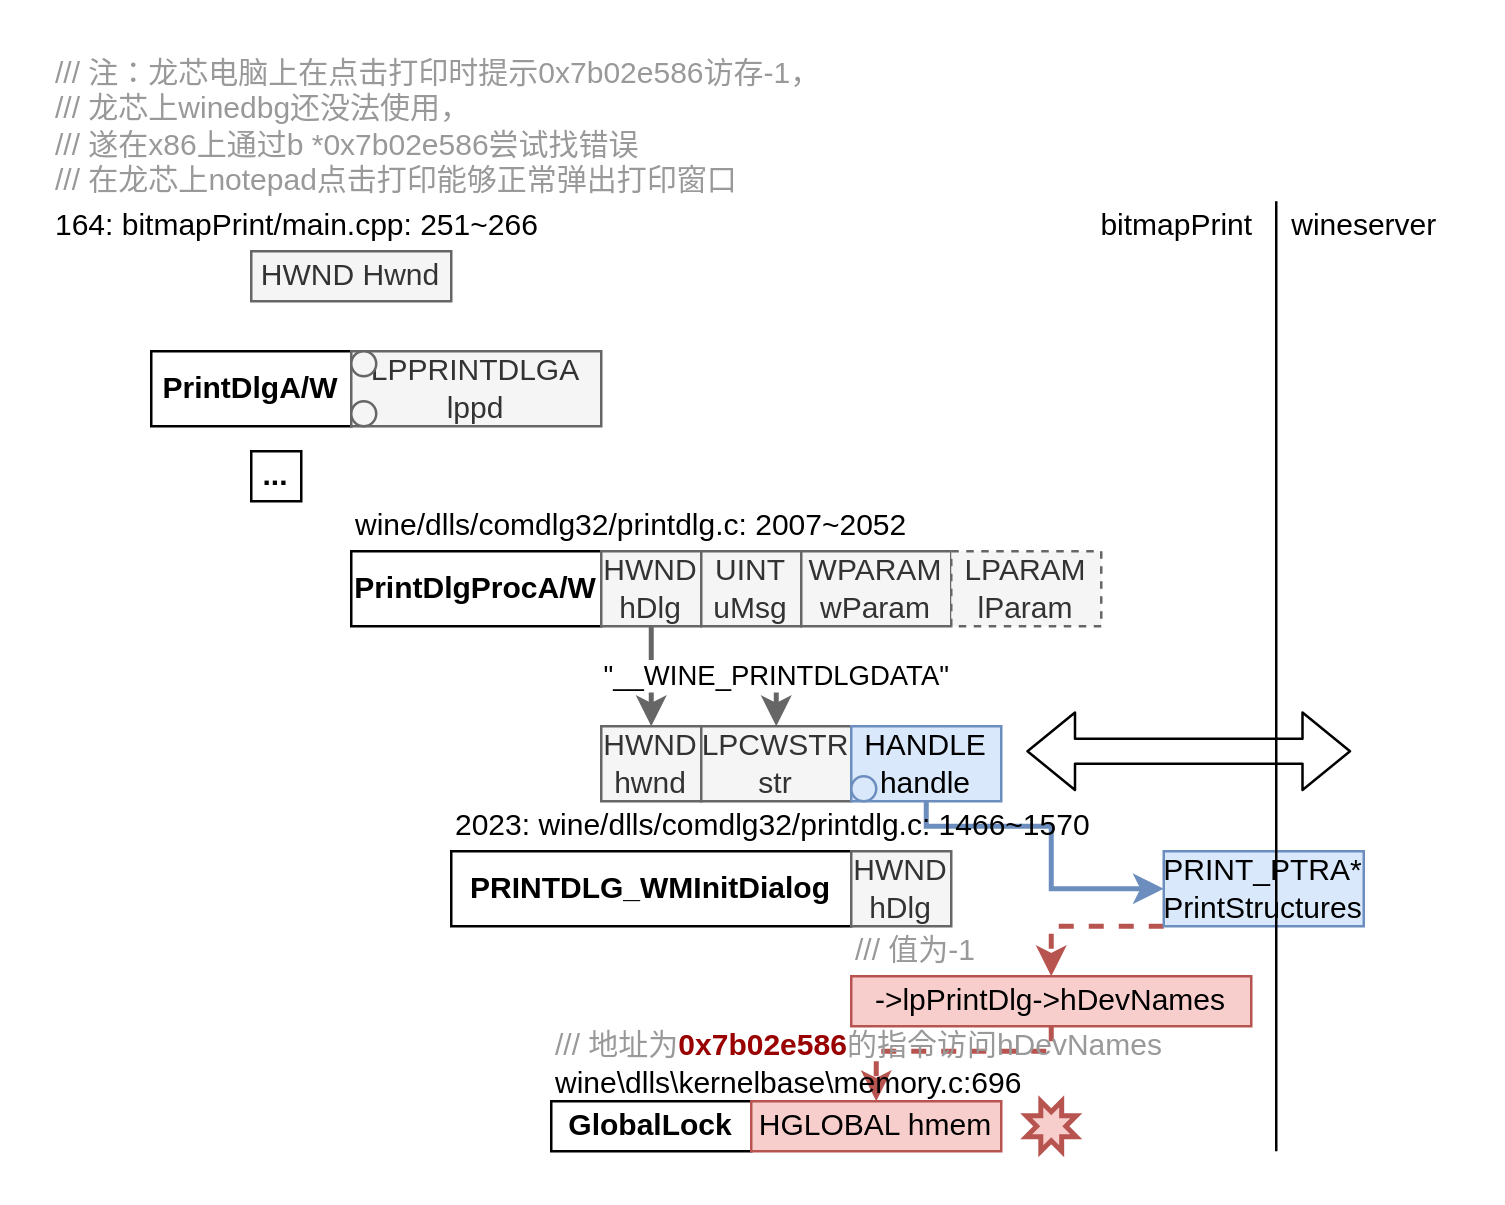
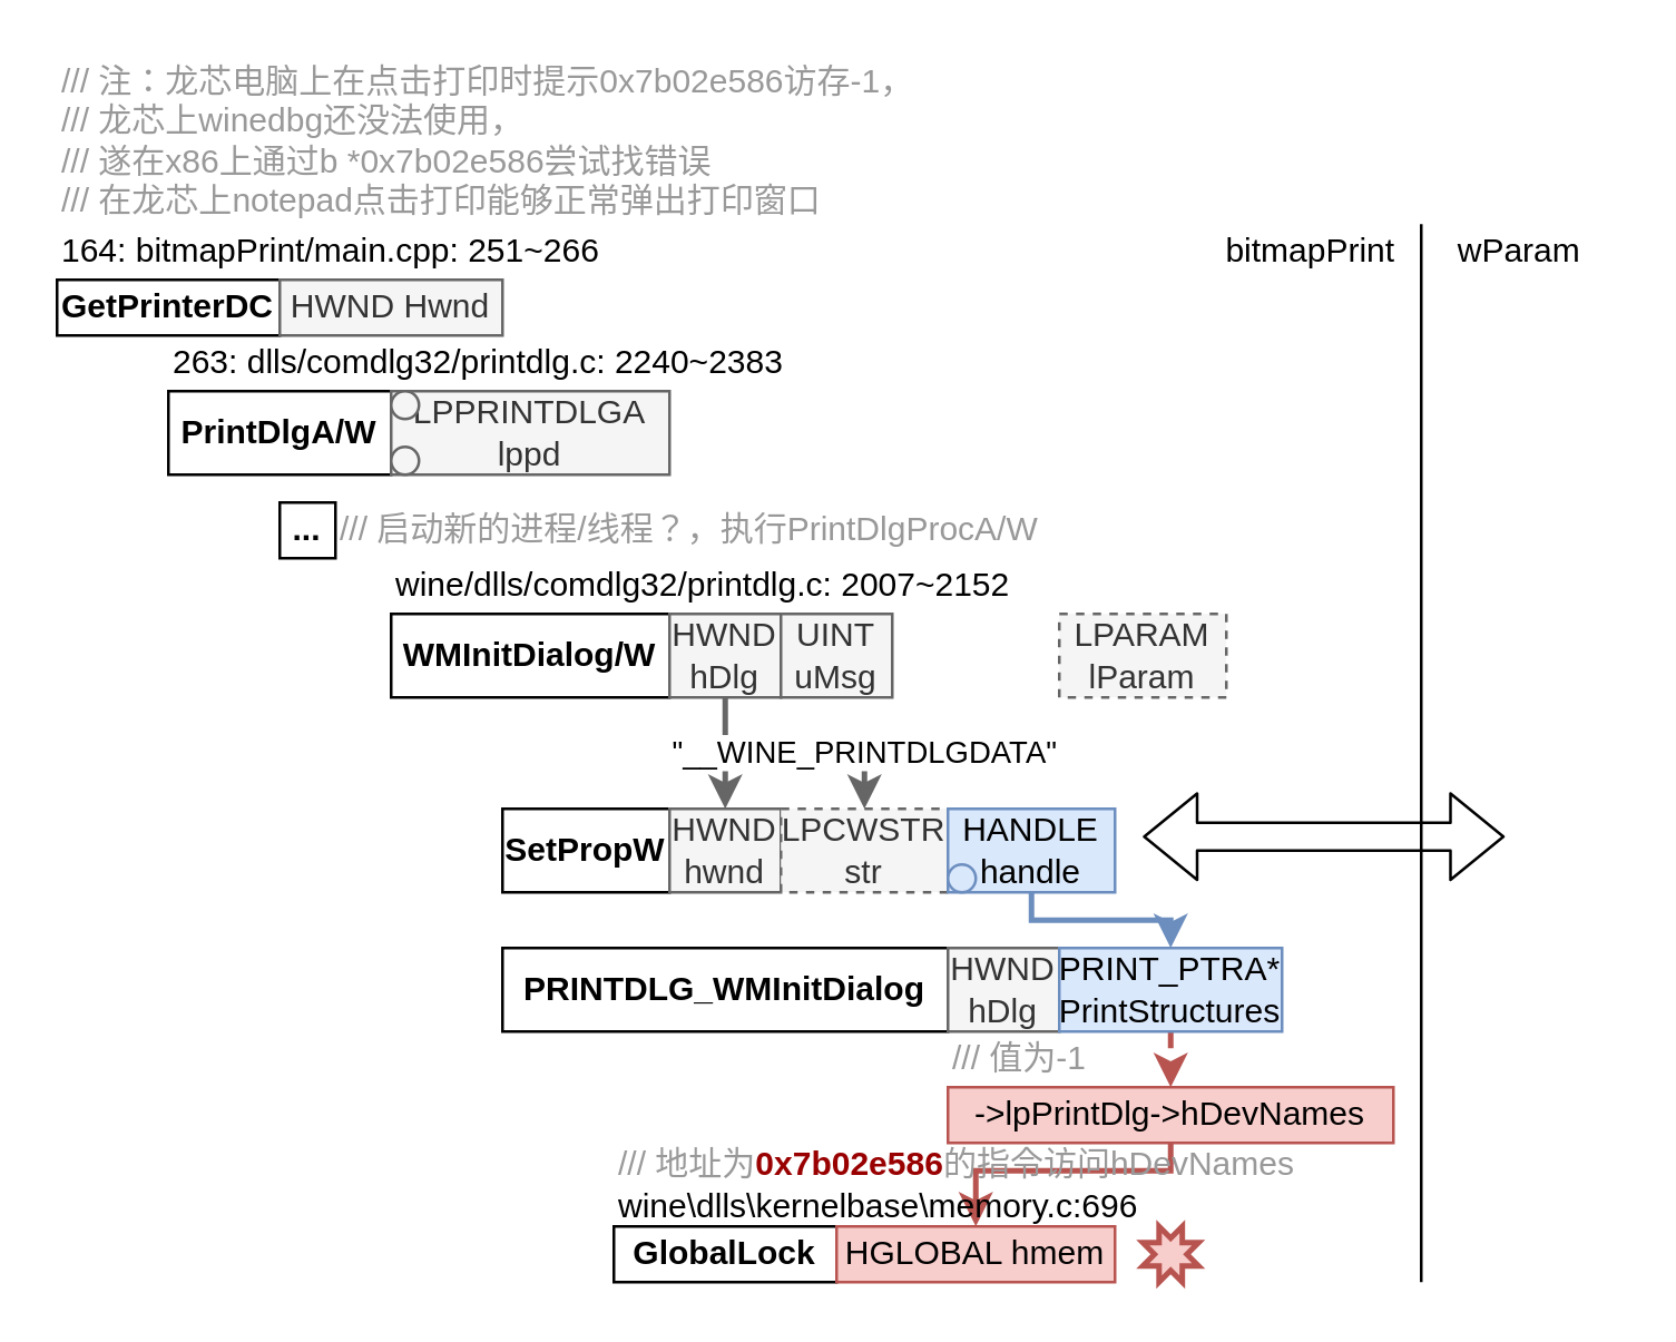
- <mxCell id="39" value="wineserver" style="text;html=1;align=center;verticalAlign=middle;resizable=0;points=[];autosize=1;" parent="1" vertex="1"><mxGeometry x="510" y="80" width="70" height="20" as="geometry" /></mxCell>
+ <mxCell id="39" value="wParam" style="text;html=1;align=center;verticalAlign=middle;resizable=0;points=[];autosize=1;" parent="1" vertex="1"><mxGeometry x="510" y="80" width="70" height="20" as="geometry" /></mxCell>
+ <mxCell id="28" value="&lt;b&gt;GetPrinterDC&lt;/b&gt;" style="rounded=0;whiteSpace=wrap;html=1;strokeWidth=1;" parent="1" vertex="1"><mxGeometry x="20" y="100" width="80" height="20" as="geometry" /></mxCell>
+ <mxCell id="35" value="263: dlls/comdlg32/printdlg.c: 2240~2383" style="text;html=1;align=left;verticalAlign=middle;resizable=0;points=[];autosize=1;" parent="1" vertex="1"><mxGeometry x="60" y="120" width="230" height="20" as="geometry" /></mxCell>
+ <mxCell id="42" value="&lt;font color=&quot;#999999&quot;&gt;/// 启动新的进程/线程？，执行PrintDlgProcA/W&lt;/font&gt;" style="text;html=1;align=left;verticalAlign=middle;resizable=0;points=[];autosize=1;" vertex="1" parent="1"><mxGeometry x="120" y="180" width="270" height="20" as="geometry" /></mxCell>
- <mxCell id="21" value="wine/dlls/comdlg32/printdlg.c: 2007~2052" style="text;html=1;align=left;verticalAlign=middle;resizable=0;points=[];autosize=1;" parent="1" vertex="1"><mxGeometry x="140" y="200" width="240" height="20" as="geometry" /></mxCell>
+ <mxCell id="21" value="wine/dlls/comdlg32/printdlg.c: 2007~2152" style="text;html=1;align=left;verticalAlign=middle;resizable=0;points=[];autosize=1;" parent="1" vertex="1"><mxGeometry x="140" y="200" width="240" height="20" as="geometry" /></mxCell>
- <mxCell id="15" value="&lt;b&gt;PrintDlgProcA/W&lt;/b&gt;" style="rounded=0;whiteSpace=wrap;html=1;strokeWidth=1;" parent="1" vertex="1"><mxGeometry x="140" y="220" width="100" height="30" as="geometry" /></mxCell>
+ <mxCell id="15" value="&lt;b&gt;WMInitDialog/W&lt;/b&gt;" style="rounded=0;whiteSpace=wrap;html=1;strokeWidth=1;" parent="1" vertex="1"><mxGeometry x="140" y="220" width="100" height="30" as="geometry" /></mxCell>
- <mxCell id="19" value="WPARAM wParam" style="rounded=0;whiteSpace=wrap;html=1;strokeWidth=1;fillColor=#f5f5f5;strokeColor=#666666;fontColor=#333333;" parent="1" vertex="1"><mxGeometry x="320" y="220" width="60" height="30" as="geometry" /></mxCell>
+ <mxCell id="22" value="&lt;b&gt;SetPropW&lt;/b&gt;" style="rounded=0;whiteSpace=wrap;html=1;strokeWidth=1;" parent="1" vertex="1"><mxGeometry x="180" y="290" width="60" height="30" as="geometry" /></mxCell>
- <mxCell id="25" value="LPCWSTR str" style="rounded=0;whiteSpace=wrap;html=1;strokeWidth=1;fillColor=#f5f5f5;strokeColor=#666666;fontColor=#333333;" parent="1" vertex="1"><mxGeometry x="280" y="290" width="60" height="30" as="geometry" /></mxCell>
+ <mxCell id="25" value="LPCWSTR str" style="rounded=0;whiteSpace=wrap;html=1;strokeWidth=1;fillColor=#f5f5f5;strokeColor=#666666;fontColor=#333333;dashed=1;" parent="1" vertex="1"><mxGeometry x="280" y="290" width="60" height="30" as="geometry" /></mxCell>
- <mxCell id="27" value="2023: wine/dlls/comdlg32/printdlg.c: 1466~1570" style="text;html=1;align=left;verticalAlign=middle;resizable=0;points=[];autosize=1;" parent="1" vertex="1"><mxGeometry x="180" y="320" width="270" height="20" as="geometry" /></mxCell>
- <mxCell id="6" value="PRINT_PTRA* PrintStructures" style="rounded=0;whiteSpace=wrap;html=1;fillColor=#dae8fc;strokeColor=#6c8ebf;" parent="1" vertex="1"><mxGeometry x="465" y="340" width="80" height="30" as="geometry" /></mxCell>
+ <mxCell id="6" value="PRINT_PTRA* PrintStructures" style="rounded=0;whiteSpace=wrap;html=1;fillColor=#dae8fc;strokeColor=#6c8ebf;" parent="1" vertex="1"><mxGeometry x="380" y="340" width="80" height="30" as="geometry" /></mxCell>
- <mxCell id="9" style="edgeStyle=orthogonalEdgeStyle;rounded=0;orthogonalLoop=1;jettySize=auto;html=1;strokeWidth=2;fillColor=#f8cecc;strokeColor=#b85450;dashed=1;" parent="1" source="10" target="8" edge="1"><mxGeometry relative="1" as="geometry"><Array as="points"><mxPoint x="420" y="420" /><mxPoint x="350" y="420" /></Array></mxGeometry></mxCell>
+ <mxCell id="9" style="edgeStyle=orthogonalEdgeStyle;rounded=0;orthogonalLoop=1;jettySize=auto;html=1;strokeWidth=2;fillColor=#f8cecc;strokeColor=#b85450;" parent="1" source="10" target="8" edge="1"><mxGeometry relative="1" as="geometry"><Array as="points"><mxPoint x="420" y="420" /><mxPoint x="350" y="420" /></Array></mxGeometry></mxCell>
